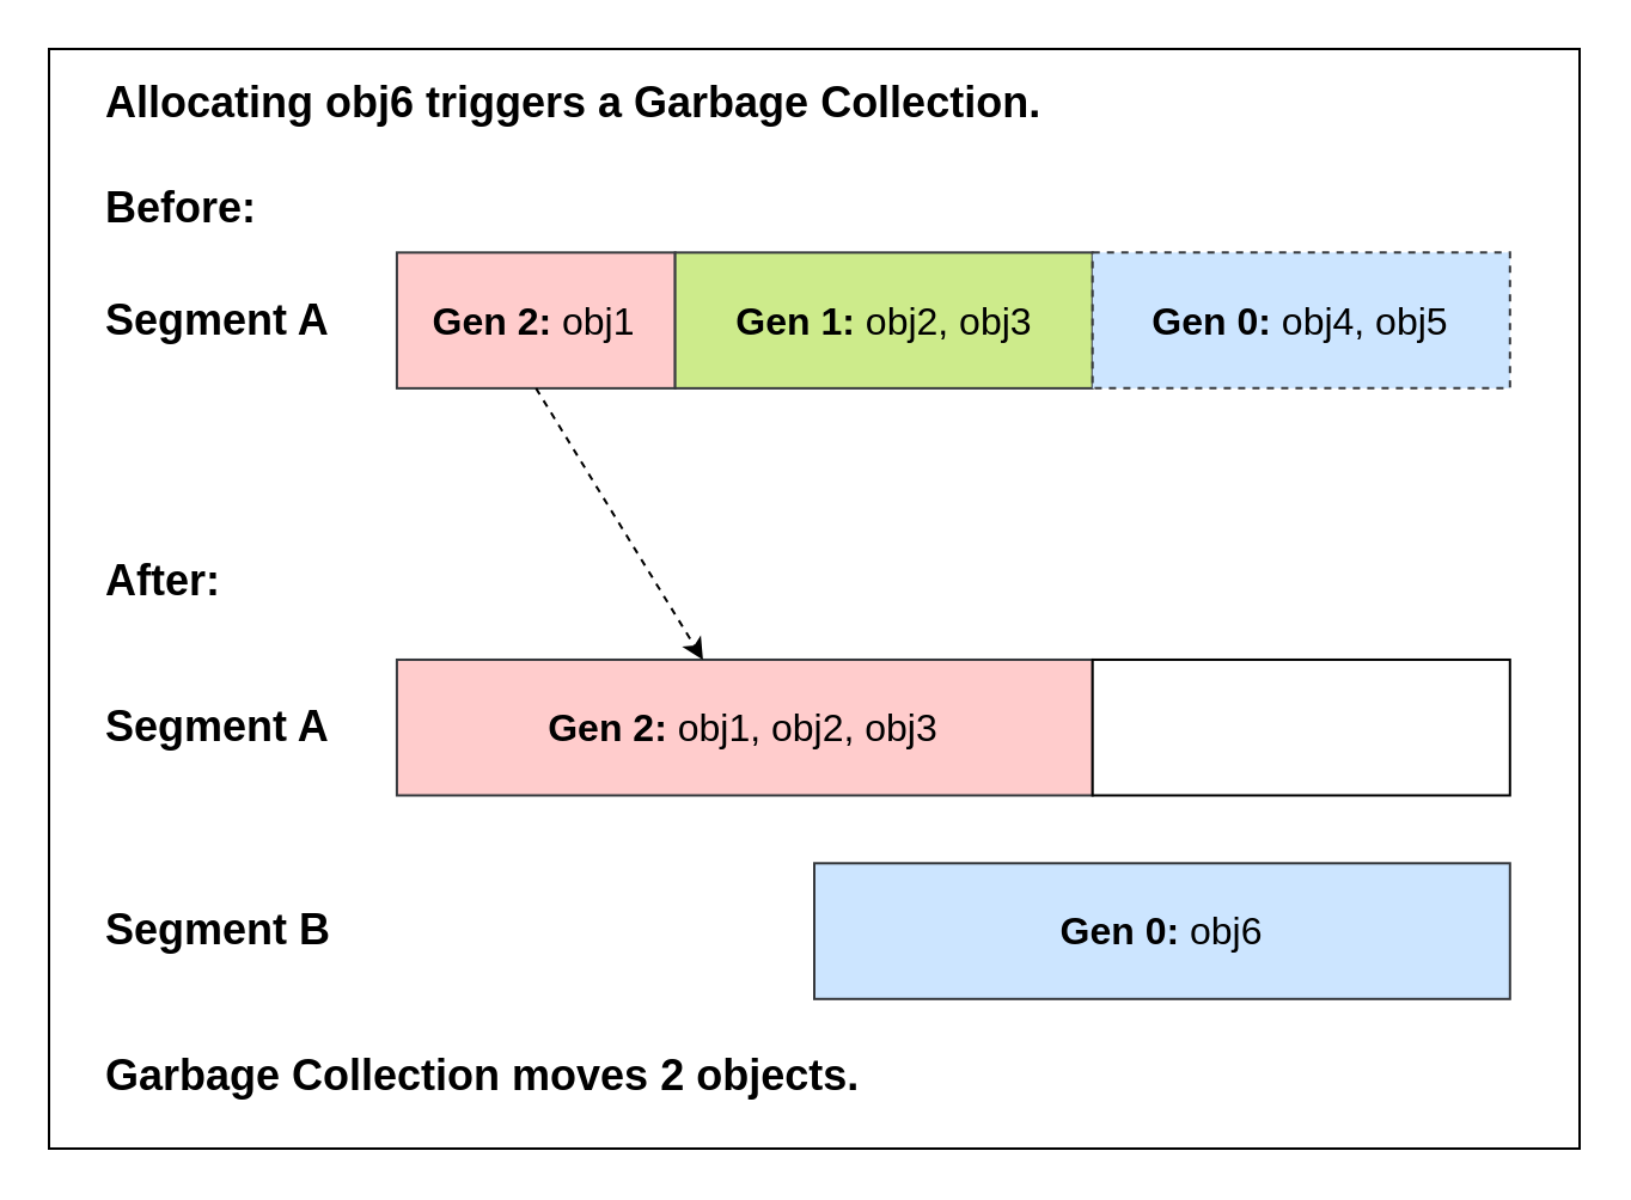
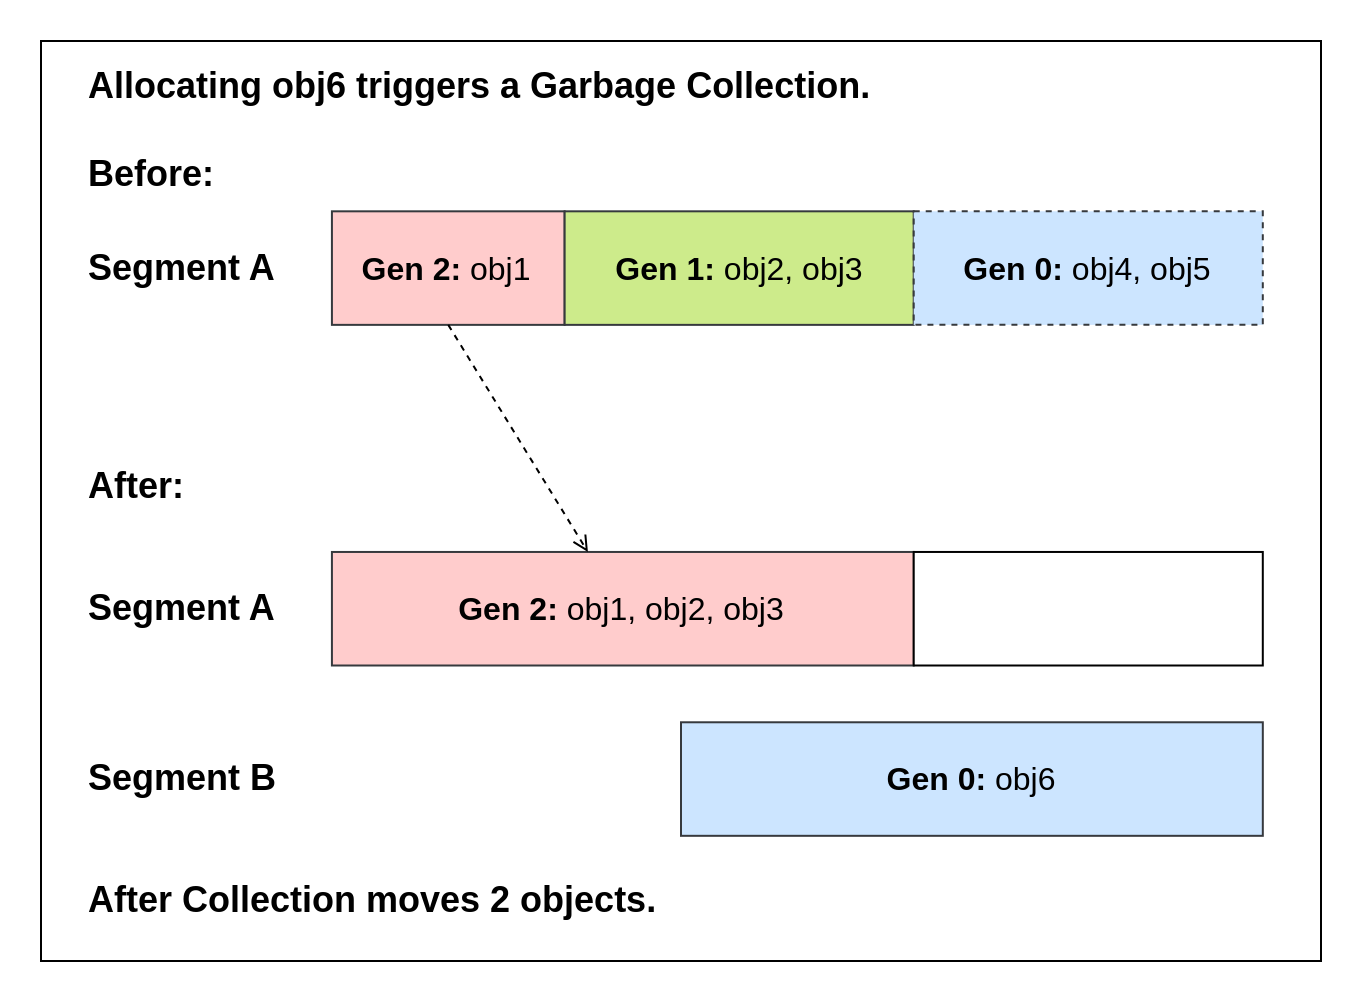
- <mxCell id="17" value="" style="endArrow=classic;html=1;exitX=0.5;exitY=1;exitDx=0;exitDy=0;dashed=1;" edge="1" parent="2" source="4" target="8"><mxGeometry width="50" height="50" relative="1" as="geometry"><mxPoint x="320" y="200" as="sourcePoint" /><mxPoint x="370" y="150" as="targetPoint" /></mxGeometry></mxCell>
+ <mxCell id="17" value="" style="endArrow=open;html=1;exitX=0.5;exitY=1;exitDx=0;exitDy=0;dashed=1;" edge="1" parent="2" source="4" target="8"><mxGeometry width="50" height="50" relative="1" as="geometry"><mxPoint x="320" y="200" as="sourcePoint" /><mxPoint x="370" y="150" as="targetPoint" /></mxGeometry></mxCell>
- <mxCell id="16" value="&lt;div style=&quot;font-size: 18px&quot; align=&quot;left&quot;&gt;&lt;b&gt;&lt;font style=&quot;font-size: 18px&quot;&gt;Garbage Collection moves 2 objects.&lt;br&gt;&lt;/font&gt;&lt;/b&gt;&lt;/div&gt;" style="text;html=1;align=left;verticalAlign=middle;resizable=0;points=[];autosize=1;" parent="2" vertex="1"><mxGeometry x="21.818" y="420.004" width="330" height="20" as="geometry" /></mxCell>
+ <mxCell id="16" value="&lt;div style=&quot;font-size: 18px&quot; align=&quot;left&quot;&gt;&lt;b&gt;&lt;font style=&quot;font-size: 18px&quot;&gt;After Collection moves 2 objects.&lt;br&gt;&lt;/font&gt;&lt;/b&gt;&lt;/div&gt;" style="text;html=1;align=left;verticalAlign=middle;resizable=0;points=[];autosize=1;" parent="2" vertex="1"><mxGeometry x="21.818" y="420.004" width="330" height="20" as="geometry" /></mxCell>
